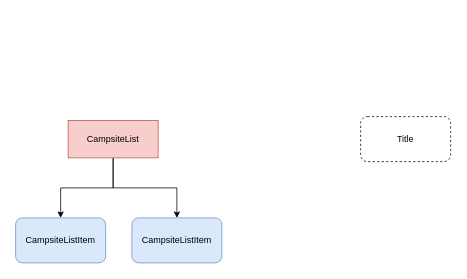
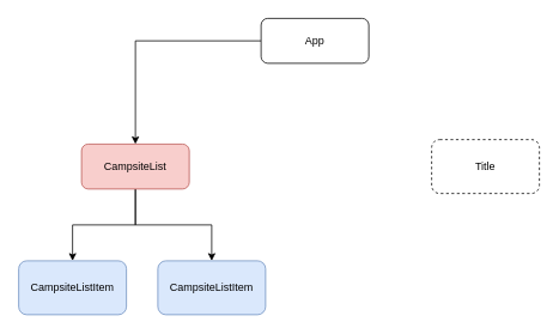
+ <mxCell id="2" style="edgeStyle=orthogonalEdgeStyle;rounded=0;orthogonalLoop=1;jettySize=auto;html=1;entryX=0.5;entryY=0;entryDx=0;entryDy=0;" edge="1" parent="1" source="3" target="6"><mxGeometry relative="1" as="geometry" /></mxCell>
+ <mxCell id="3" value="App" style="rounded=1;whiteSpace=wrap;html=1;" vertex="1" parent="1"><mxGeometry x="290" y="20" width="120" height="50" as="geometry" /></mxCell>
- <mxCell id="6" value="CampsiteList" style="whiteSpace=wrap;html=1;fillColor=#f8cecc;strokeColor=#b85450;rounded=0;" vertex="1" parent="1"><mxGeometry x="90" y="160" width="120" height="50" as="geometry" /></mxCell>
+ <mxCell id="6" value="CampsiteList" style="rounded=1;whiteSpace=wrap;html=1;fillColor=#f8cecc;strokeColor=#b85450;" vertex="1" parent="1"><mxGeometry x="90" y="160" width="120" height="50" as="geometry" /></mxCell>
